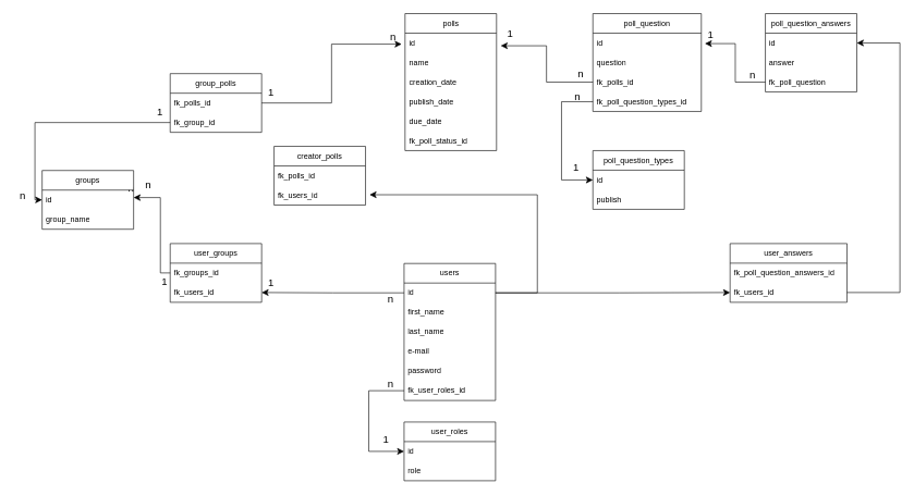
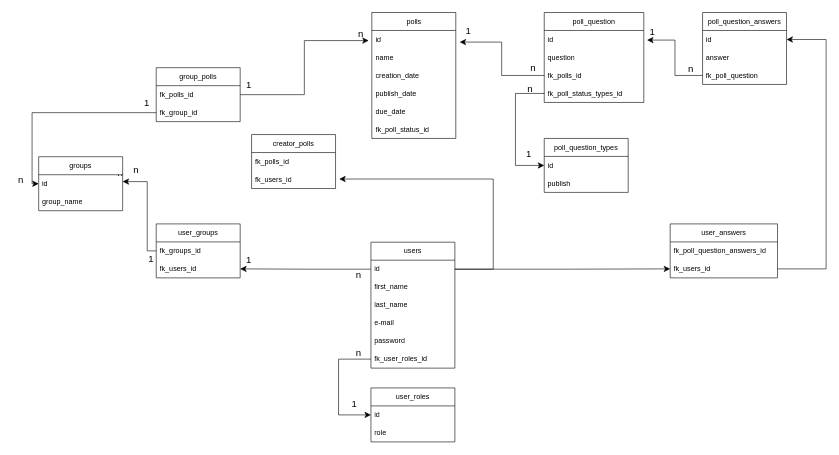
- <mxCell id="36" value="fk_poll_question_types_id" style="text;strokeColor=none;fillColor=none;align=left;verticalAlign=middle;spacingLeft=4;spacingRight=4;overflow=hidden;points=[[0,0.5],[1,0.5]];portConstraint=eastwest;rotatable=0;whiteSpace=wrap;html=1;" vertex="1" parent="32"><mxGeometry y="120" width="166" height="30" as="geometry" /></mxCell>
+ <mxCell id="36" value="fk_poll_status_types_id" style="text;strokeColor=none;fillColor=none;align=left;verticalAlign=middle;spacingLeft=4;spacingRight=4;overflow=hidden;points=[[0,0.5],[1,0.5]];portConstraint=eastwest;rotatable=0;whiteSpace=wrap;html=1;" vertex="1" parent="32"><mxGeometry y="120" width="166" height="30" as="geometry" /></mxCell>
